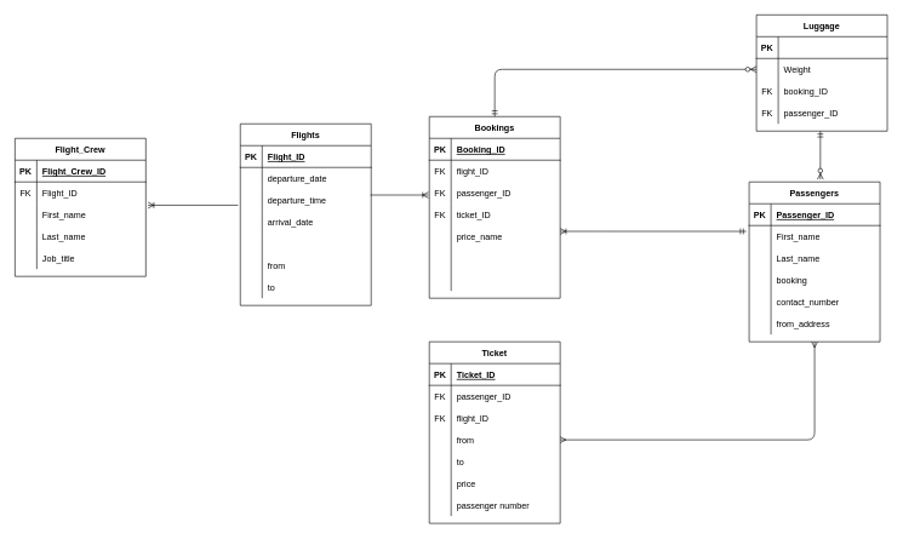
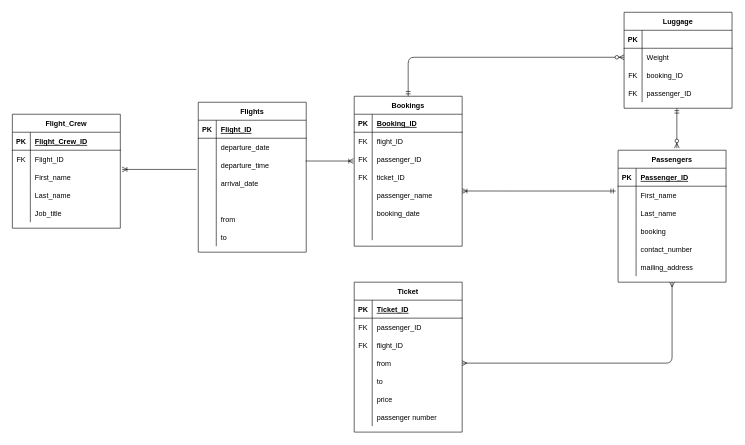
- <mxCell id="95" value="price_name" style="shape=partialRectangle;connectable=0;fillColor=none;top=0;left=0;bottom=0;right=0;align=left;spacingLeft=6;overflow=hidden;" parent="93" vertex="1"><mxGeometry x="30" width="150" height="30" as="geometry" /></mxCell>
+ <mxCell id="95" value="passenger_name" style="shape=partialRectangle;connectable=0;fillColor=none;top=0;left=0;bottom=0;right=0;align=left;spacingLeft=6;overflow=hidden;" parent="93" vertex="1"><mxGeometry x="30" width="150" height="30" as="geometry" /></mxCell>
+ <mxCell id="98" value="booking_date" style="shape=partialRectangle;connectable=0;fillColor=none;top=0;left=0;bottom=0;right=0;align=left;spacingLeft=6;overflow=hidden;" parent="96" vertex="1"><mxGeometry x="30" width="150" height="30" as="geometry" /></mxCell>
- <mxCell id="20" value="from_address" style="shape=partialRectangle;connectable=0;fillColor=none;top=0;left=0;bottom=0;right=0;align=left;spacingLeft=6;overflow=hidden;" parent="18" vertex="1"><mxGeometry x="30" width="150" height="30" as="geometry" /></mxCell>
+ <mxCell id="20" value="mailing_address" style="shape=partialRectangle;connectable=0;fillColor=none;top=0;left=0;bottom=0;right=0;align=left;spacingLeft=6;overflow=hidden;" parent="18" vertex="1"><mxGeometry x="30" width="150" height="30" as="geometry" /></mxCell>
